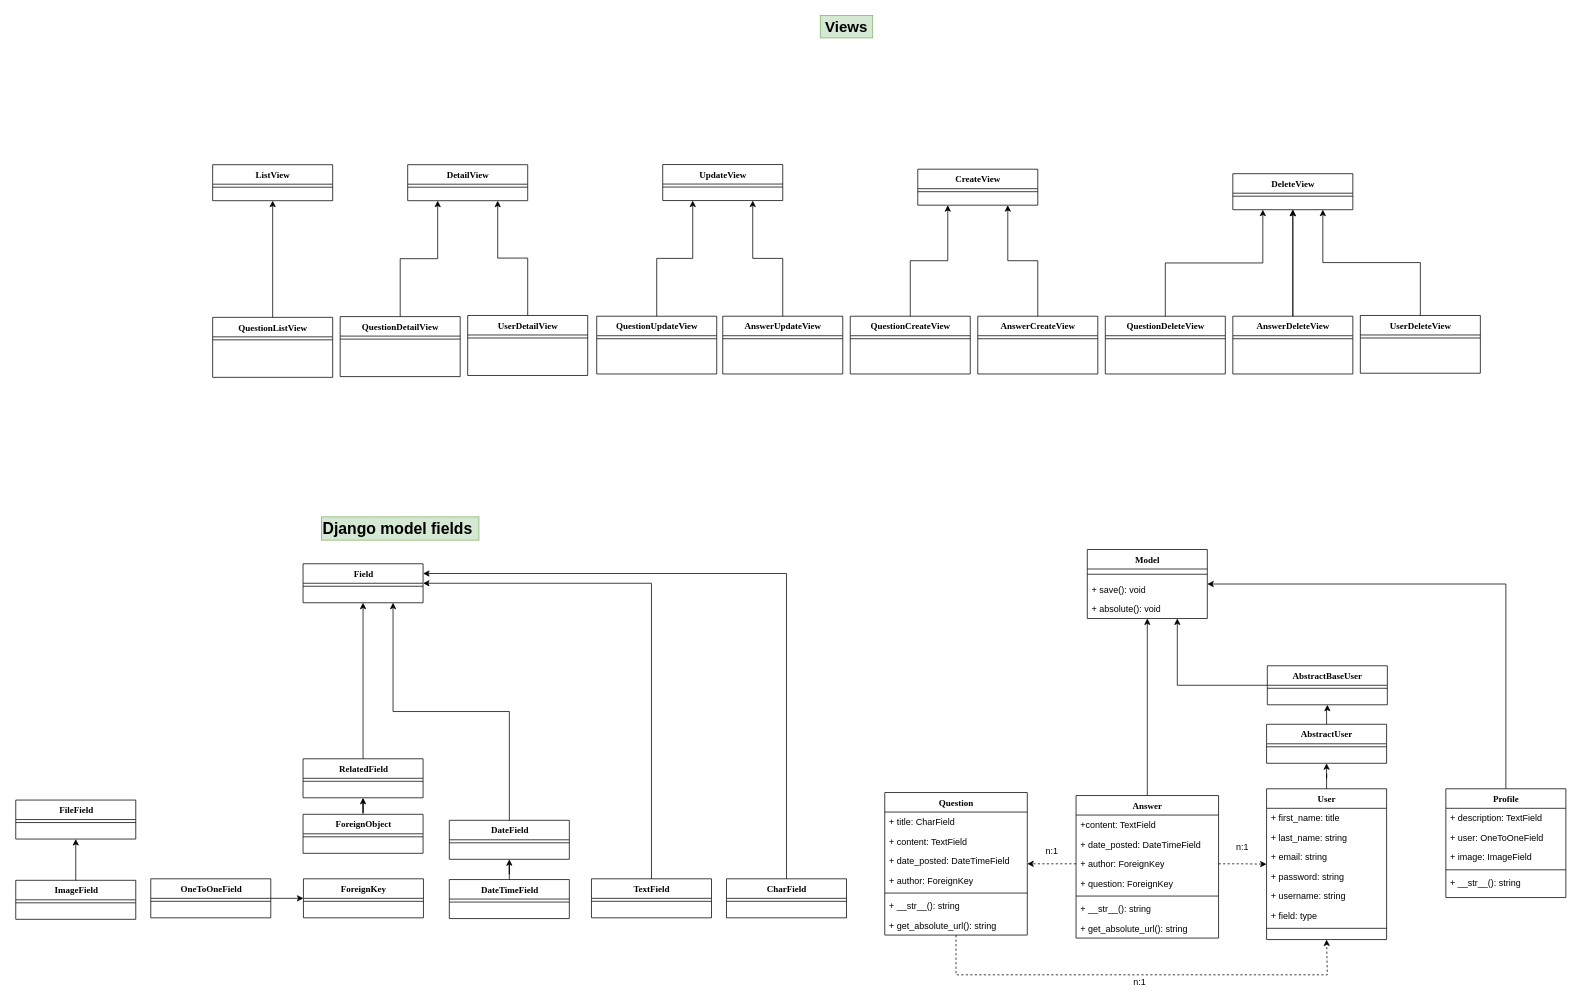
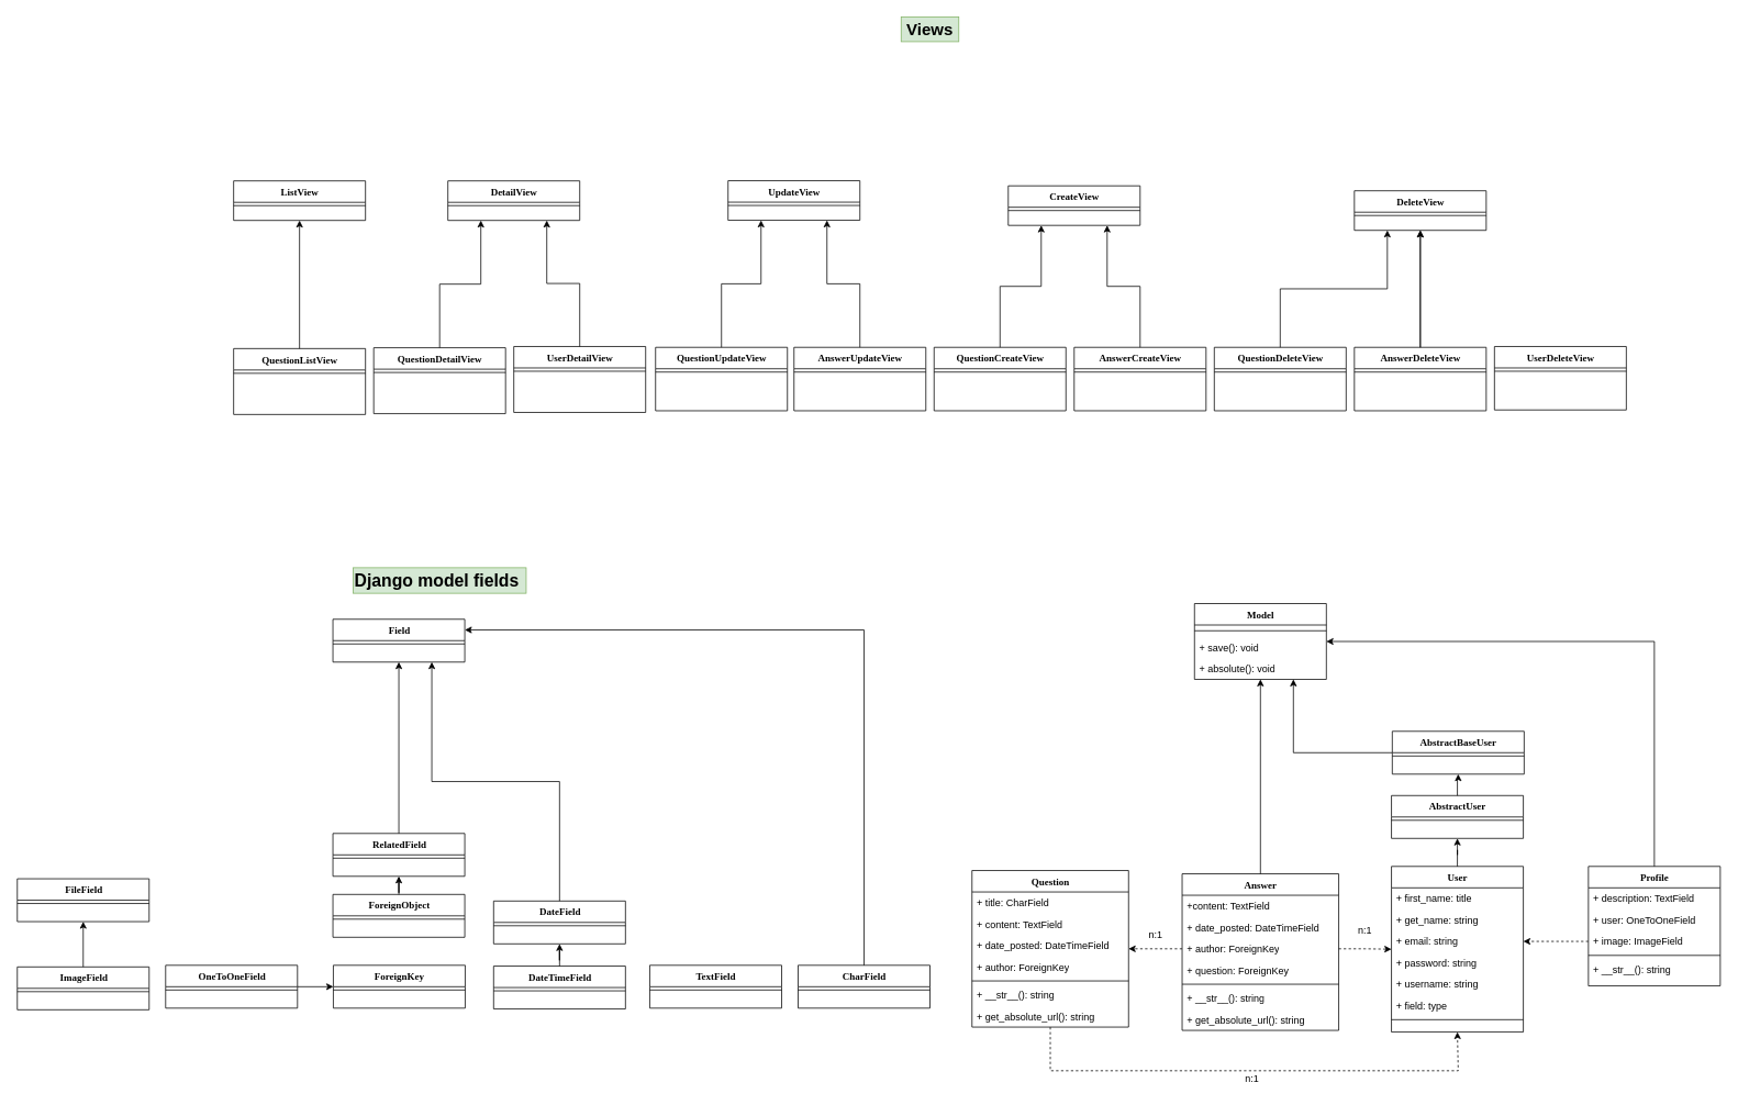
- <mxCell id="80" value="" style="edgeStyle=orthogonalEdgeStyle;rounded=0;orthogonalLoop=1;jettySize=auto;html=1;exitX=0.5;exitY=0;exitDx=0;exitDy=0;entryX=0.75;entryY=1;entryDx=0;entryDy=0;" parent="1" source="81" target="85" edge="1"><mxGeometry relative="1" as="geometry"><mxPoint x="3496" y="366.5" as="targetPoint" /></mxGeometry></mxCell>
- <mxCell id="49" value="" style="edgeStyle=orthogonalEdgeStyle;rounded=0;orthogonalLoop=1;jettySize=auto;html=1;entryX=1;entryY=0.5;entryDx=0;entryDy=0;exitX=0.5;exitY=0;exitDx=0;exitDy=0;" edge="1" parent="1" source="50" target="47"><mxGeometry relative="1" as="geometry"><mxPoint x="868" y="1083" as="targetPoint" /></mxGeometry></mxCell>
- <mxCell id="13" value="+ last_name: string" style="text;html=1;strokeColor=none;fillColor=none;align=left;verticalAlign=top;spacingLeft=4;spacingRight=4;whiteSpace=wrap;overflow=hidden;rotatable=0;points=[[0,0.5],[1,0.5]];portConstraint=eastwest;" parent="11" vertex="1"><mxGeometry y="52" width="160" height="26" as="geometry" /></mxCell>
+ <mxCell id="13" value="+ get_name: string" style="text;html=1;strokeColor=none;fillColor=none;align=left;verticalAlign=top;spacingLeft=4;spacingRight=4;whiteSpace=wrap;overflow=hidden;rotatable=0;points=[[0,0.5],[1,0.5]];portConstraint=eastwest;" parent="11" vertex="1"><mxGeometry y="52" width="160" height="26" as="geometry" /></mxCell>
+ <mxCell id="3" value="" style="edgeStyle=orthogonalEdgeStyle;rounded=0;orthogonalLoop=1;jettySize=auto;html=1;dashed=1;exitX=0;exitY=0.5;exitDx=0;exitDy=0;entryX=1;entryY=0.5;entryDx=0;entryDy=0;" parent="1" source="7" target="14" edge="1"><mxGeometry relative="1" as="geometry"><mxPoint x="1849" y="1143" as="targetPoint" /></mxGeometry></mxCell>
